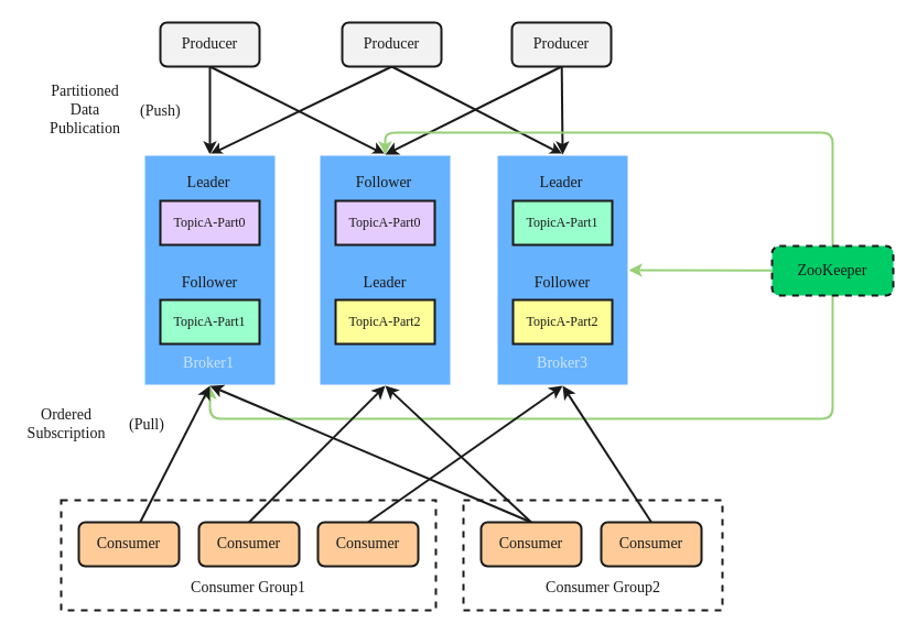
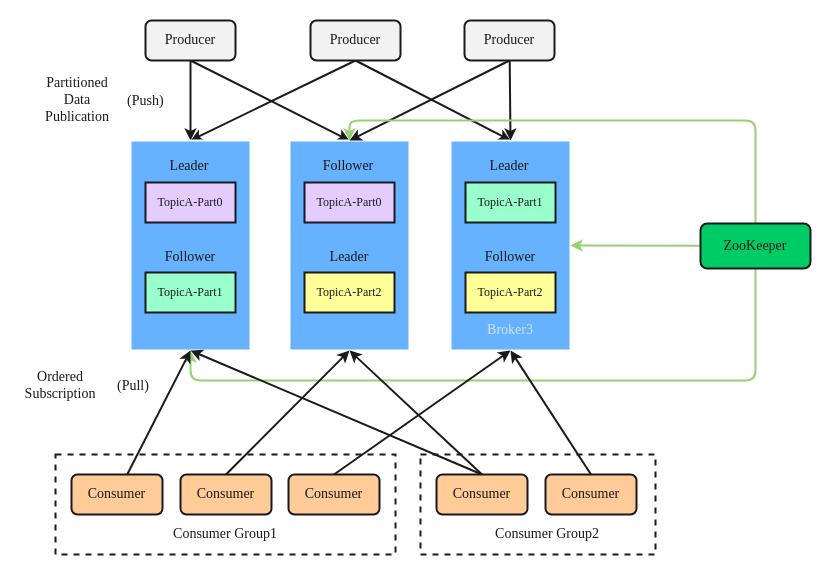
- <mxCell id="31" value="ZooKeeper" style="rounded=1;whiteSpace=wrap;html=1;labelBackgroundColor=none;strokeColor=#1A1A1A;strokeWidth=2;fillColor=#00CC66;gradientColor=none;fontFamily=Comic Sans MS;fontSize=14;fontColor=#1A1A1A;align=center;dashed=1;" vertex="1" parent="1"><mxGeometry x="700" y="223" width="110" height="45" as="geometry" /></mxCell>
+ <mxCell id="31" value="ZooKeeper" style="rounded=1;whiteSpace=wrap;html=1;labelBackgroundColor=none;strokeColor=#1A1A1A;strokeWidth=2;fillColor=#00CC66;gradientColor=none;fontFamily=Comic Sans MS;fontSize=14;fontColor=#1A1A1A;align=center;" vertex="1" parent="1"><mxGeometry x="700" y="223" width="110" height="45" as="geometry" /></mxCell>
- <mxCell id="47" value="Broker1" style="text;html=1;strokeColor=none;fillColor=none;align=center;verticalAlign=middle;whiteSpace=wrap;rounded=0;dashed=1;labelBackgroundColor=none;fontFamily=Comic Sans MS;fontSize=14;fontColor=#CCE5FF;" vertex="1" parent="1"><mxGeometry x="169" y="320" width="40" height="20" as="geometry" /></mxCell>
